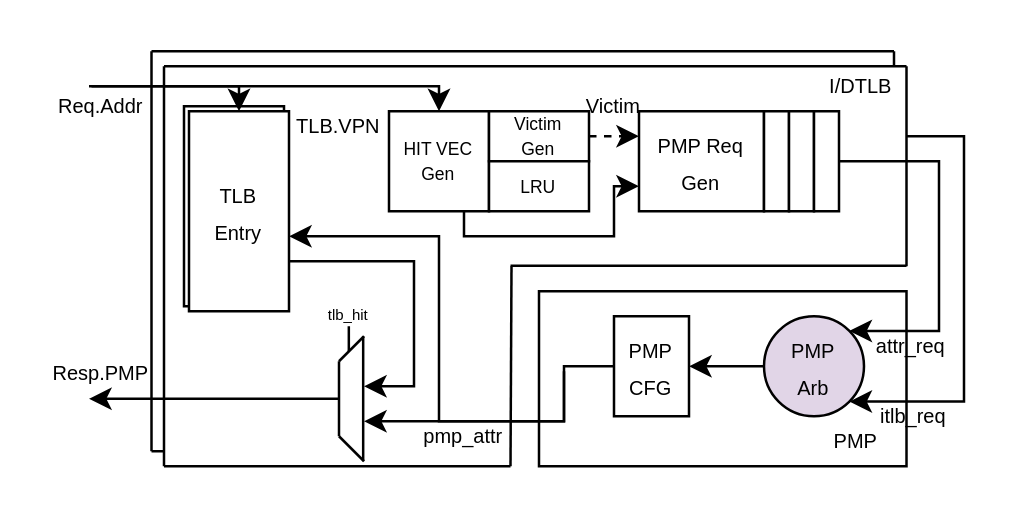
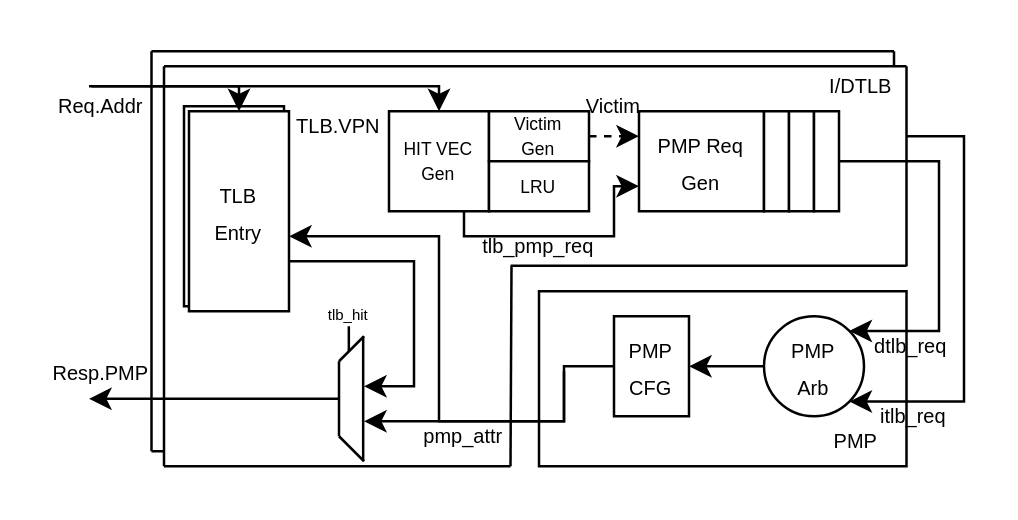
+ <mxCell id="36" value="tlb_pmp_req" style="text;html=1;strokeColor=none;fillColor=none;align=center;verticalAlign=middle;whiteSpace=wrap;rounded=0;fontSize=8;" vertex="1" parent="1"><mxGeometry x="190" y="88" width="50" height="20" as="geometry" /></mxCell>
- <mxCell id="53" value="attr_req" style="text;html=1;strokeColor=none;fillColor=none;align=center;verticalAlign=middle;whiteSpace=wrap;rounded=0;fontSize=8;" vertex="1" parent="1"><mxGeometry x="344" y="128" width="40" height="20" as="geometry" /></mxCell>
+ <mxCell id="53" value="dtlb_req" style="text;html=1;strokeColor=none;fillColor=none;align=center;verticalAlign=middle;whiteSpace=wrap;rounded=0;fontSize=8;" vertex="1" parent="1"><mxGeometry x="344" y="128" width="40" height="20" as="geometry" /></mxCell>
- <mxCell id="18" value="&lt;font style=&quot;font-size: 8px&quot;&gt;PMP&lt;br&gt;Arb&lt;/font&gt;" style="ellipse;whiteSpace=wrap;html=1;aspect=fixed;fillColor=#e1d5e7;" vertex="1" parent="9"><mxGeometry x="240" y="100" width="40" height="40" as="geometry" /></mxCell>
+ <mxCell id="18" value="&lt;font style=&quot;font-size: 8px&quot;&gt;PMP&lt;br&gt;Arb&lt;/font&gt;" style="ellipse;whiteSpace=wrap;html=1;aspect=fixed;" vertex="1" parent="9"><mxGeometry x="240" y="100" width="40" height="40" as="geometry" /></mxCell>
